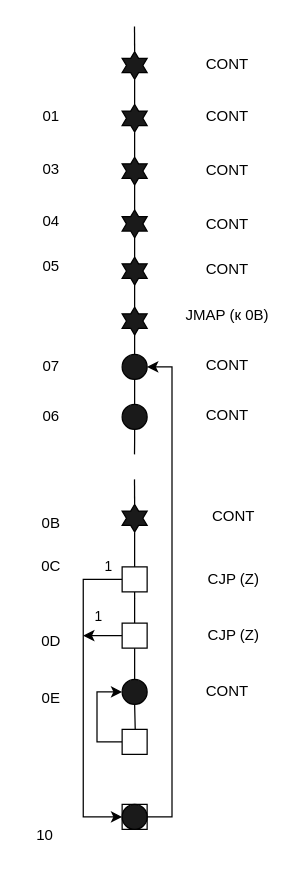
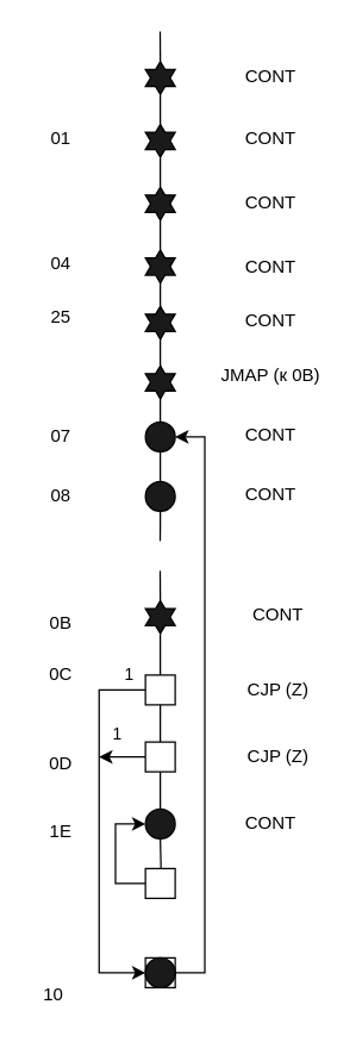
- <mxCell id="13" value="03" style="text;html=1;align=center;verticalAlign=middle;resizable=0;points=[];autosize=1;strokeColor=none;fillColor=none;" vertex="1" parent="1"><mxGeometry x="25" y="125.22" width="30" height="20" as="geometry" /></mxCell>
- <mxCell id="19" value="05" style="text;html=1;align=center;verticalAlign=middle;resizable=0;points=[];autosize=1;strokeColor=none;fillColor=none;" vertex="1" parent="1"><mxGeometry x="25" y="203" width="30" height="20" as="geometry" /></mxCell>
+ <mxCell id="19" value="25" style="text;html=1;align=center;verticalAlign=middle;resizable=0;points=[];autosize=1;strokeColor=none;fillColor=none;" vertex="1" parent="1"><mxGeometry x="25" y="203" width="30" height="20" as="geometry" /></mxCell>
- <mxCell id="25" value="06" style="text;html=1;align=center;verticalAlign=middle;resizable=0;points=[];autosize=1;strokeColor=none;fillColor=none;" vertex="1" parent="1"><mxGeometry x="25" y="323" width="30" height="20" as="geometry" /></mxCell>
+ <mxCell id="25" value="08" style="text;html=1;align=center;verticalAlign=middle;resizable=0;points=[];autosize=1;strokeColor=none;fillColor=none;" vertex="1" parent="1"><mxGeometry x="25" y="323" width="30" height="20" as="geometry" /></mxCell>
- <mxCell id="50" value="0E" style="text;html=1;align=center;verticalAlign=middle;resizable=0;points=[];autosize=1;strokeColor=none;fillColor=none;" vertex="1" parent="1"><mxGeometry x="25" y="548" width="30" height="20" as="geometry" /></mxCell>
+ <mxCell id="50" value="1E" style="text;html=1;align=center;verticalAlign=middle;resizable=0;points=[];autosize=1;strokeColor=none;fillColor=none;" vertex="1" parent="1"><mxGeometry x="25" y="548" width="30" height="20" as="geometry" /></mxCell>
